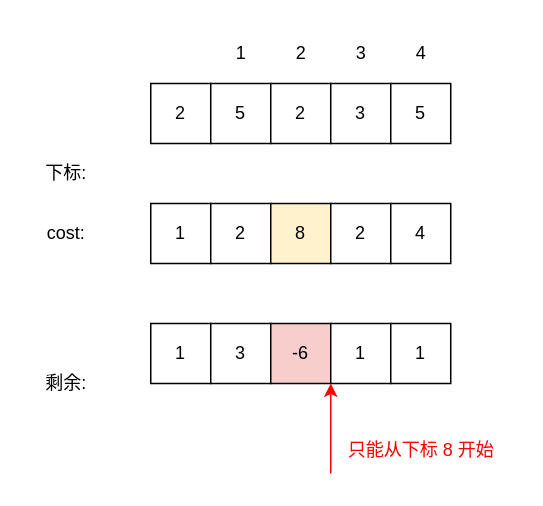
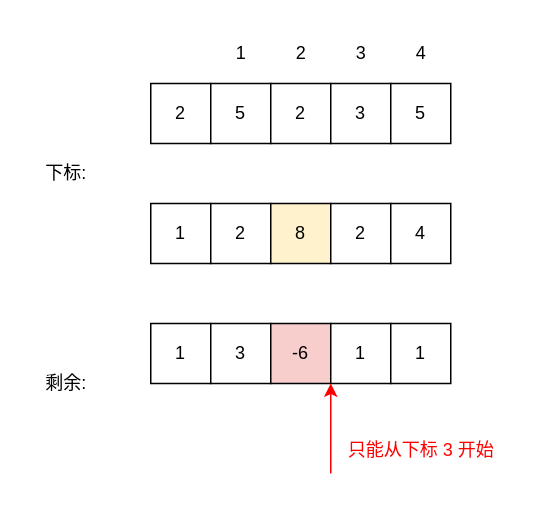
- <mxCell id="11" value="cost:&amp;nbsp;" style="text;html=1;align=center;verticalAlign=middle;resizable=0;points=[];autosize=1;strokeColor=none;fillColor=none;" parent="1" vertex="1"><mxGeometry x="20" y="140" width="50" height="30" as="geometry" /></mxCell>
- <mxCell id="24" value="只能从下标 8 开始" style="text;html=1;align=center;verticalAlign=middle;resizable=0;points=[];autosize=1;strokeColor=none;fillColor=none;fontColor=#FF0000;" parent="1" vertex="1"><mxGeometry x="220" y="285" width="120" height="30" as="geometry" /></mxCell>
+ <mxCell id="24" value="只能从下标 3 开始" style="text;html=1;align=center;verticalAlign=middle;resizable=0;points=[];autosize=1;strokeColor=none;fillColor=none;fontColor=#FF0000;" parent="1" vertex="1"><mxGeometry x="220" y="285" width="120" height="30" as="geometry" /></mxCell>
